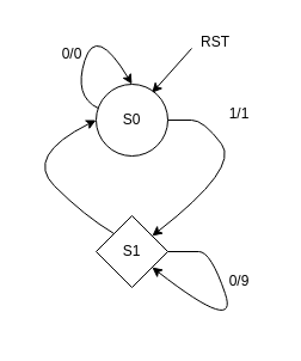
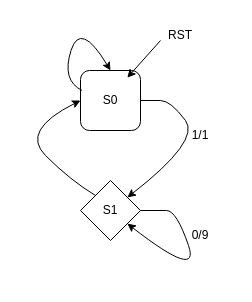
- <mxCell id="10" value="0/0" style="text;html=1;align=center;verticalAlign=middle;whiteSpace=wrap;rounded=0;" vertex="1" parent="1"><mxGeometry x="30" y="30" width="60" height="30" as="geometry" /></mxCell>
- <mxCell id="11" value="1/1" style="text;html=1;align=center;verticalAlign=middle;whiteSpace=wrap;rounded=0;" vertex="1" parent="1"><mxGeometry x="170" y="80" width="60" height="30" as="geometry" /></mxCell>
+ <mxCell id="11" value="1/1" style="text;html=1;align=center;verticalAlign=middle;whiteSpace=wrap;rounded=0;" vertex="1" parent="1"><mxGeometry x="170" y="120" width="60" height="30" as="geometry" /></mxCell>
- <mxCell id="2" value="S0" style="ellipse;whiteSpace=wrap;html=1;aspect=fixed;" vertex="1" parent="1"><mxGeometry x="80" y="70" width="60" height="60" as="geometry" /></mxCell>
+ <mxCell id="2" value="S0" style="whiteSpace=wrap;html=1;aspect=fixed;rounded=1;" vertex="1" parent="1"><mxGeometry x="80" y="70" width="60" height="60" as="geometry" /></mxCell>
